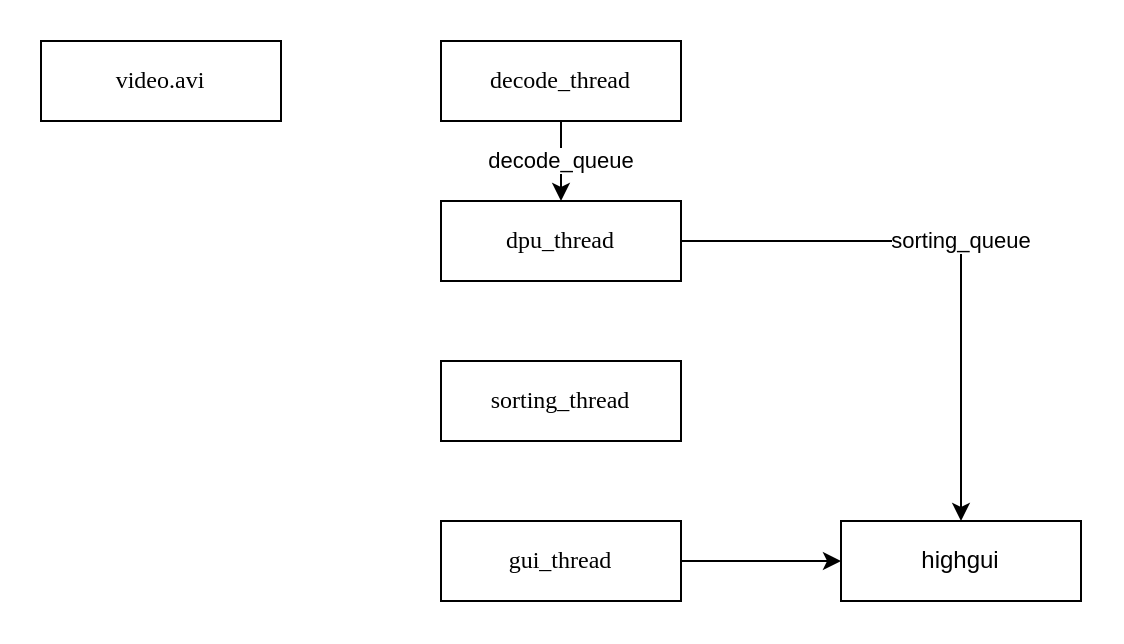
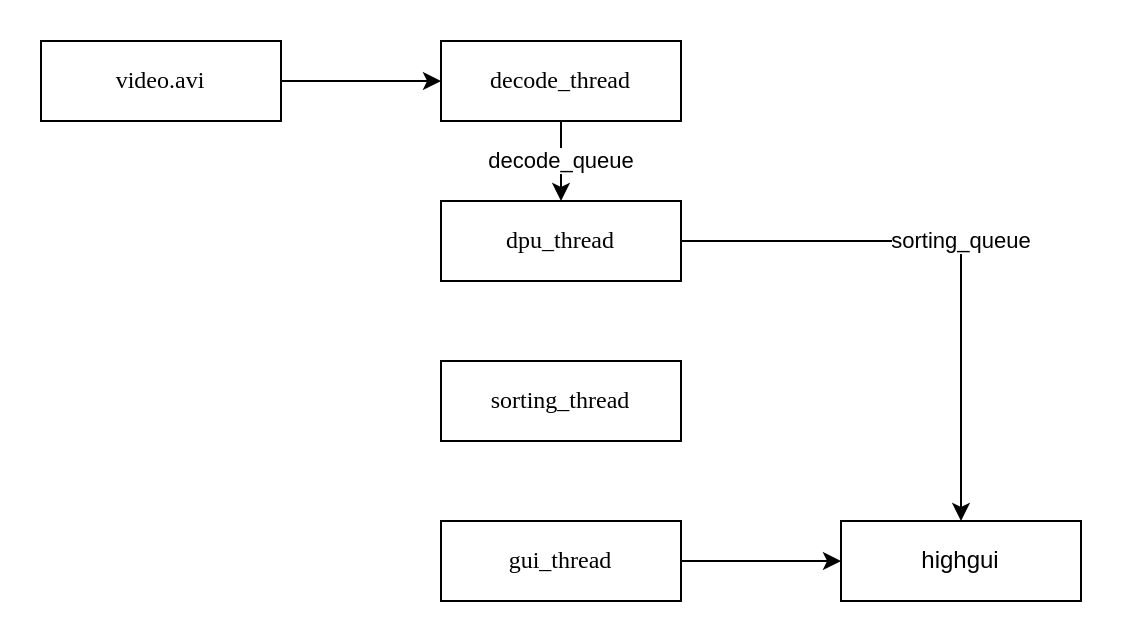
+ <mxCell id="4" value="" style="edgeStyle=orthogonalEdgeStyle;rounded=0;orthogonalLoop=1;jettySize=auto;html=1;" edge="1" parent="1" source="5" target="3"><mxGeometry relative="1" as="geometry" /></mxCell>
